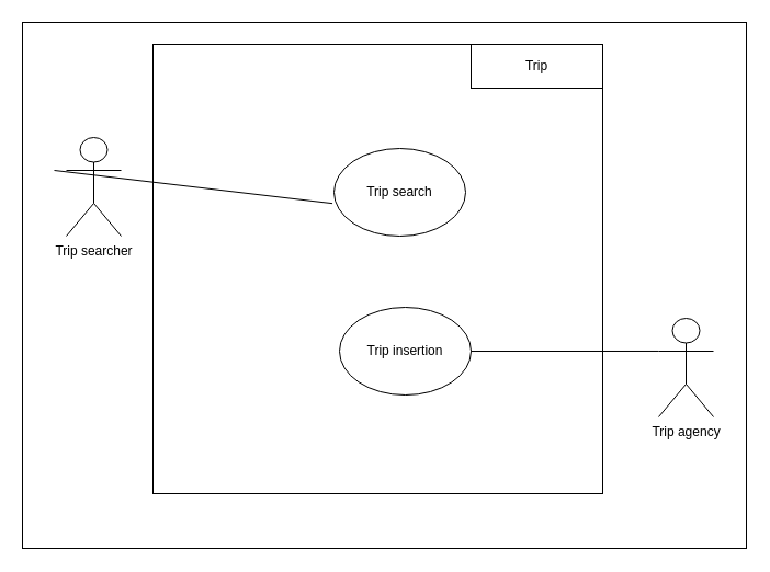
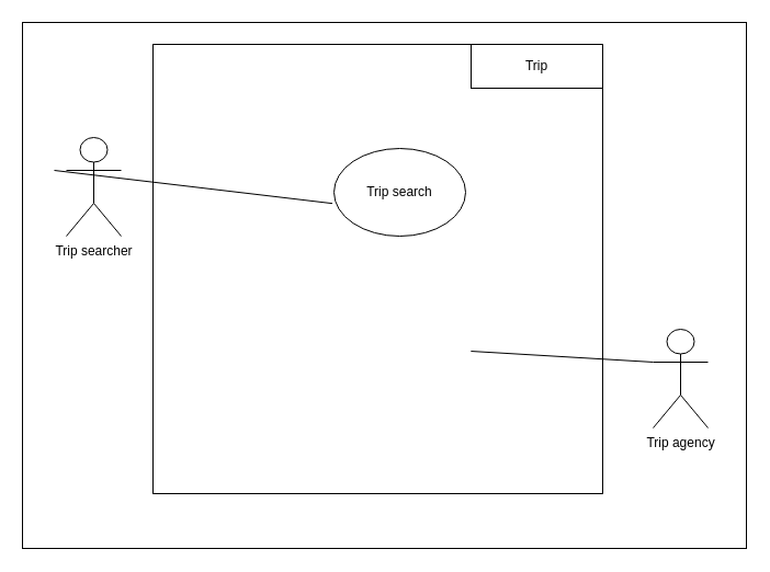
- <mxCell id="9" value="Trip insertion" style="ellipse;whiteSpace=wrap;html=1;" vertex="1" parent="1"><mxGeometry x="309" y="280" width="120" height="80" as="geometry" /></mxCell>
- <mxCell id="8" value="Trip agency" style="shape=umlActor;verticalLabelPosition=bottom;verticalAlign=top;html=1;outlineConnect=0;" vertex="1" parent="1"><mxGeometry x="600" y="290" width="50" height="90" as="geometry" /></mxCell>
+ <mxCell id="8" value="Trip agency" style="shape=umlActor;verticalLabelPosition=bottom;verticalAlign=top;html=1;outlineConnect=0;" vertex="1" parent="1"><mxGeometry x="595" y="300" width="50" height="90" as="geometry" /></mxCell>
